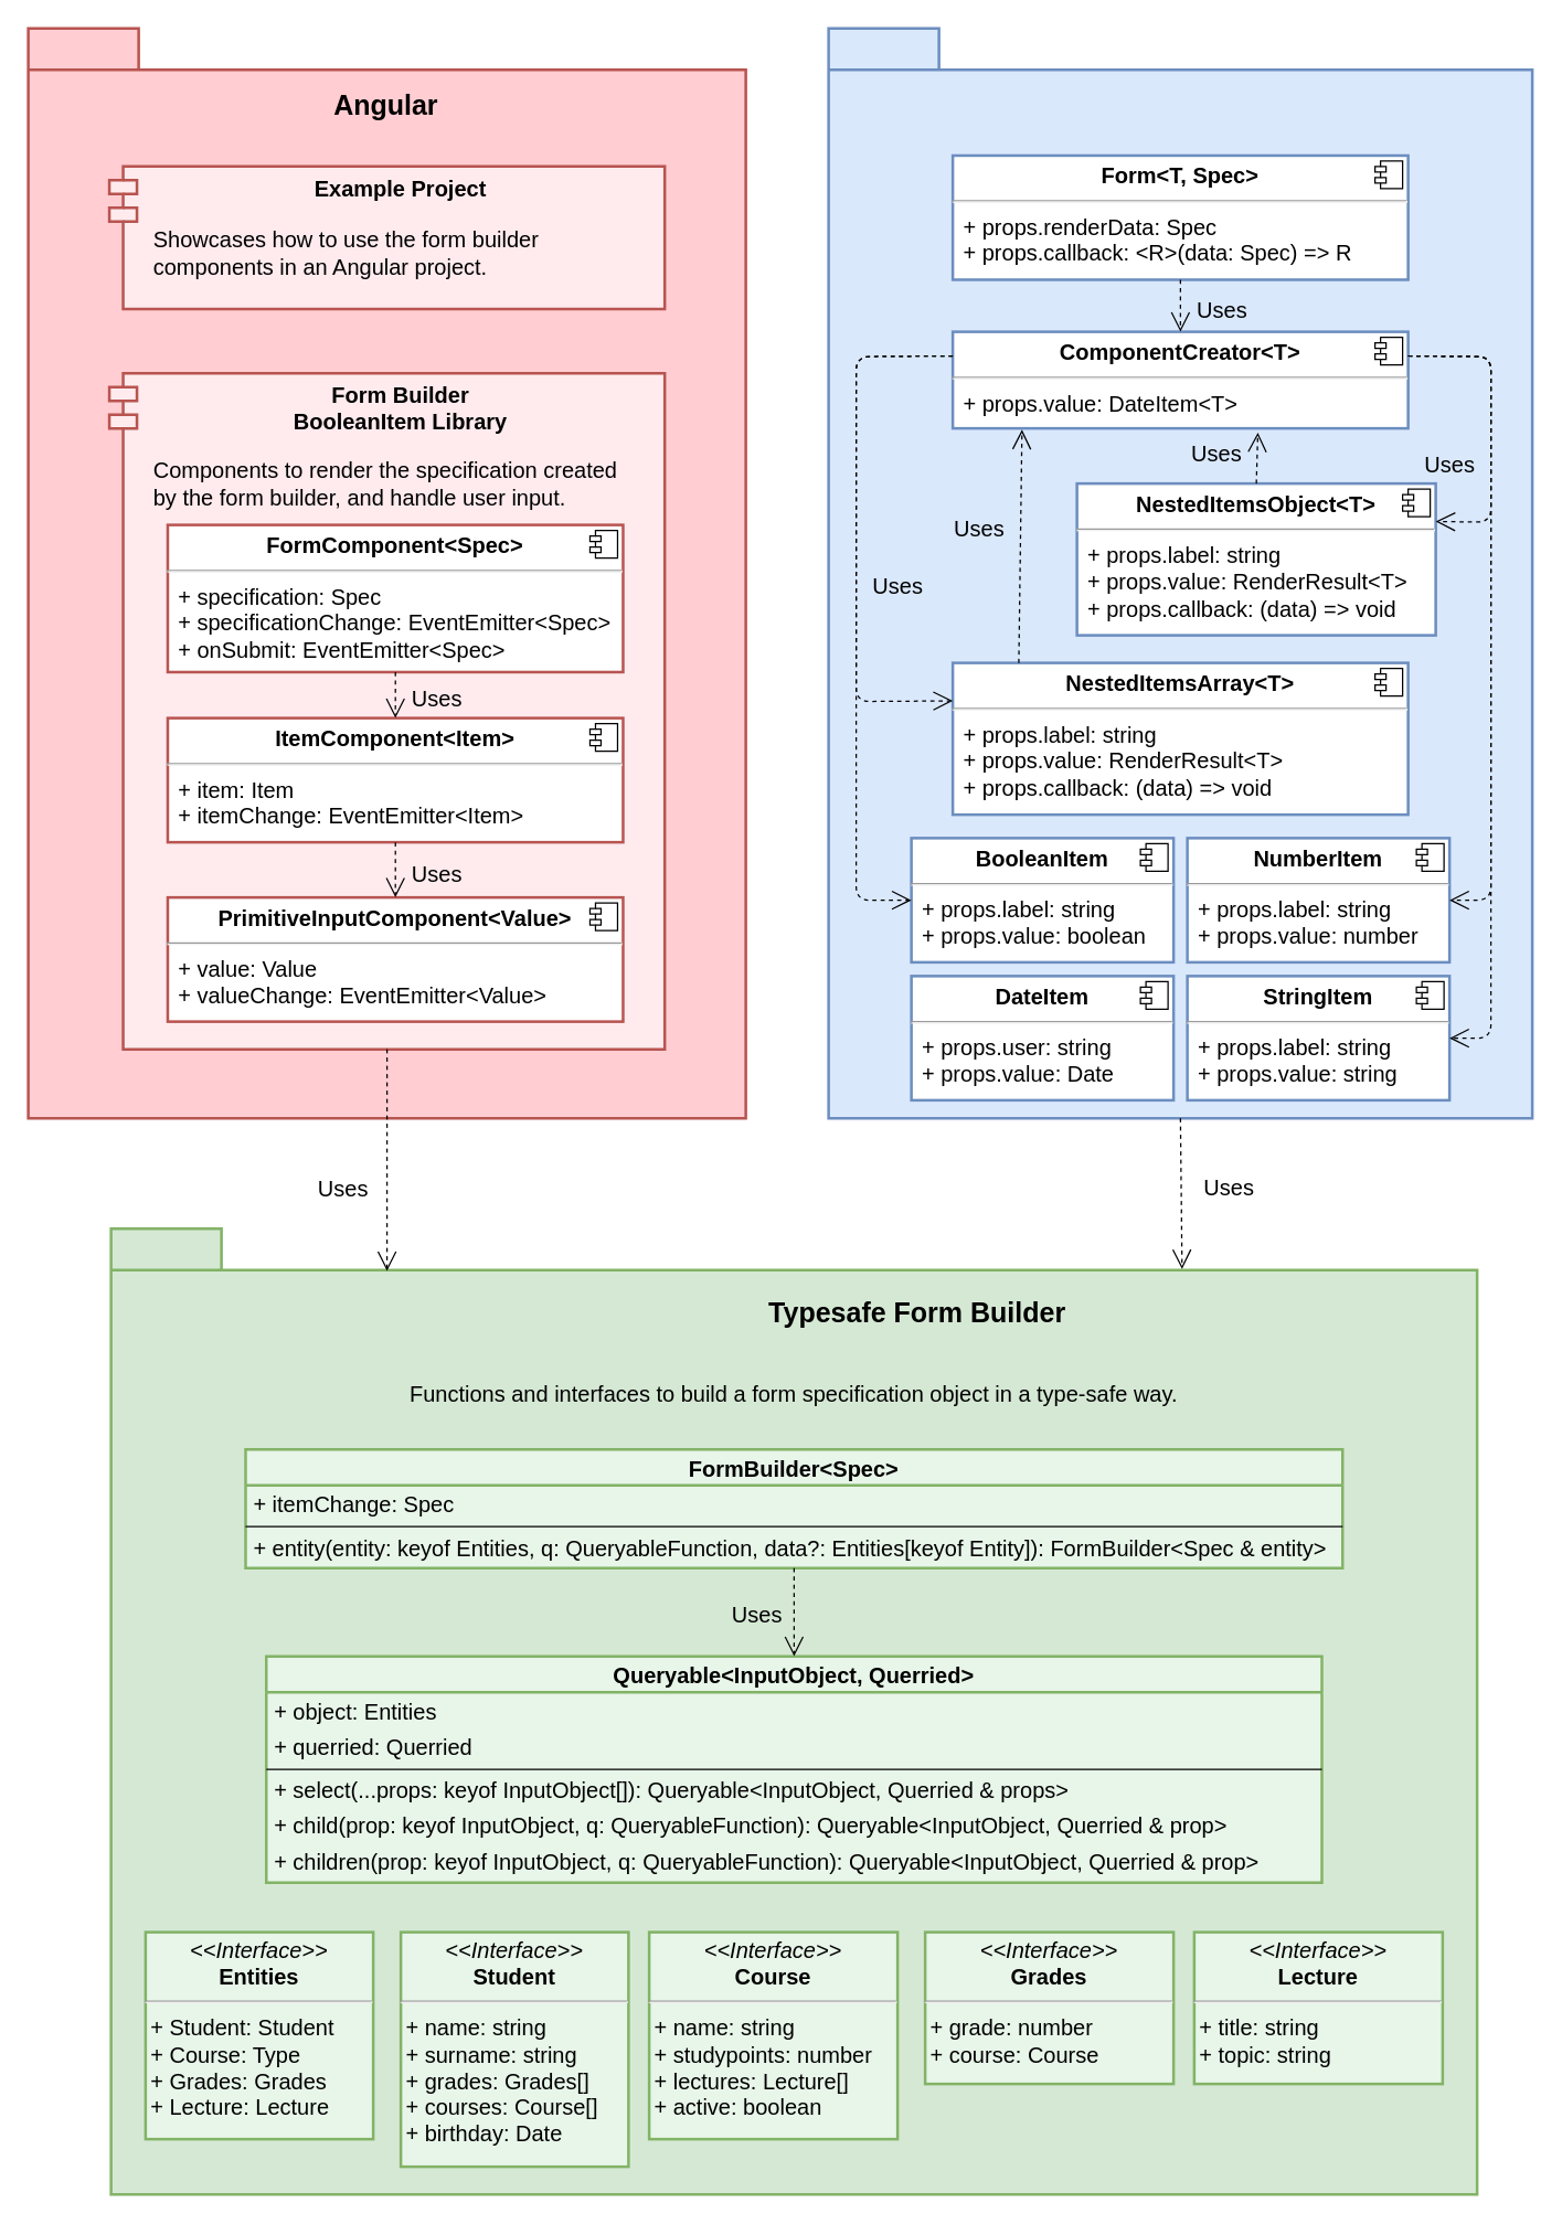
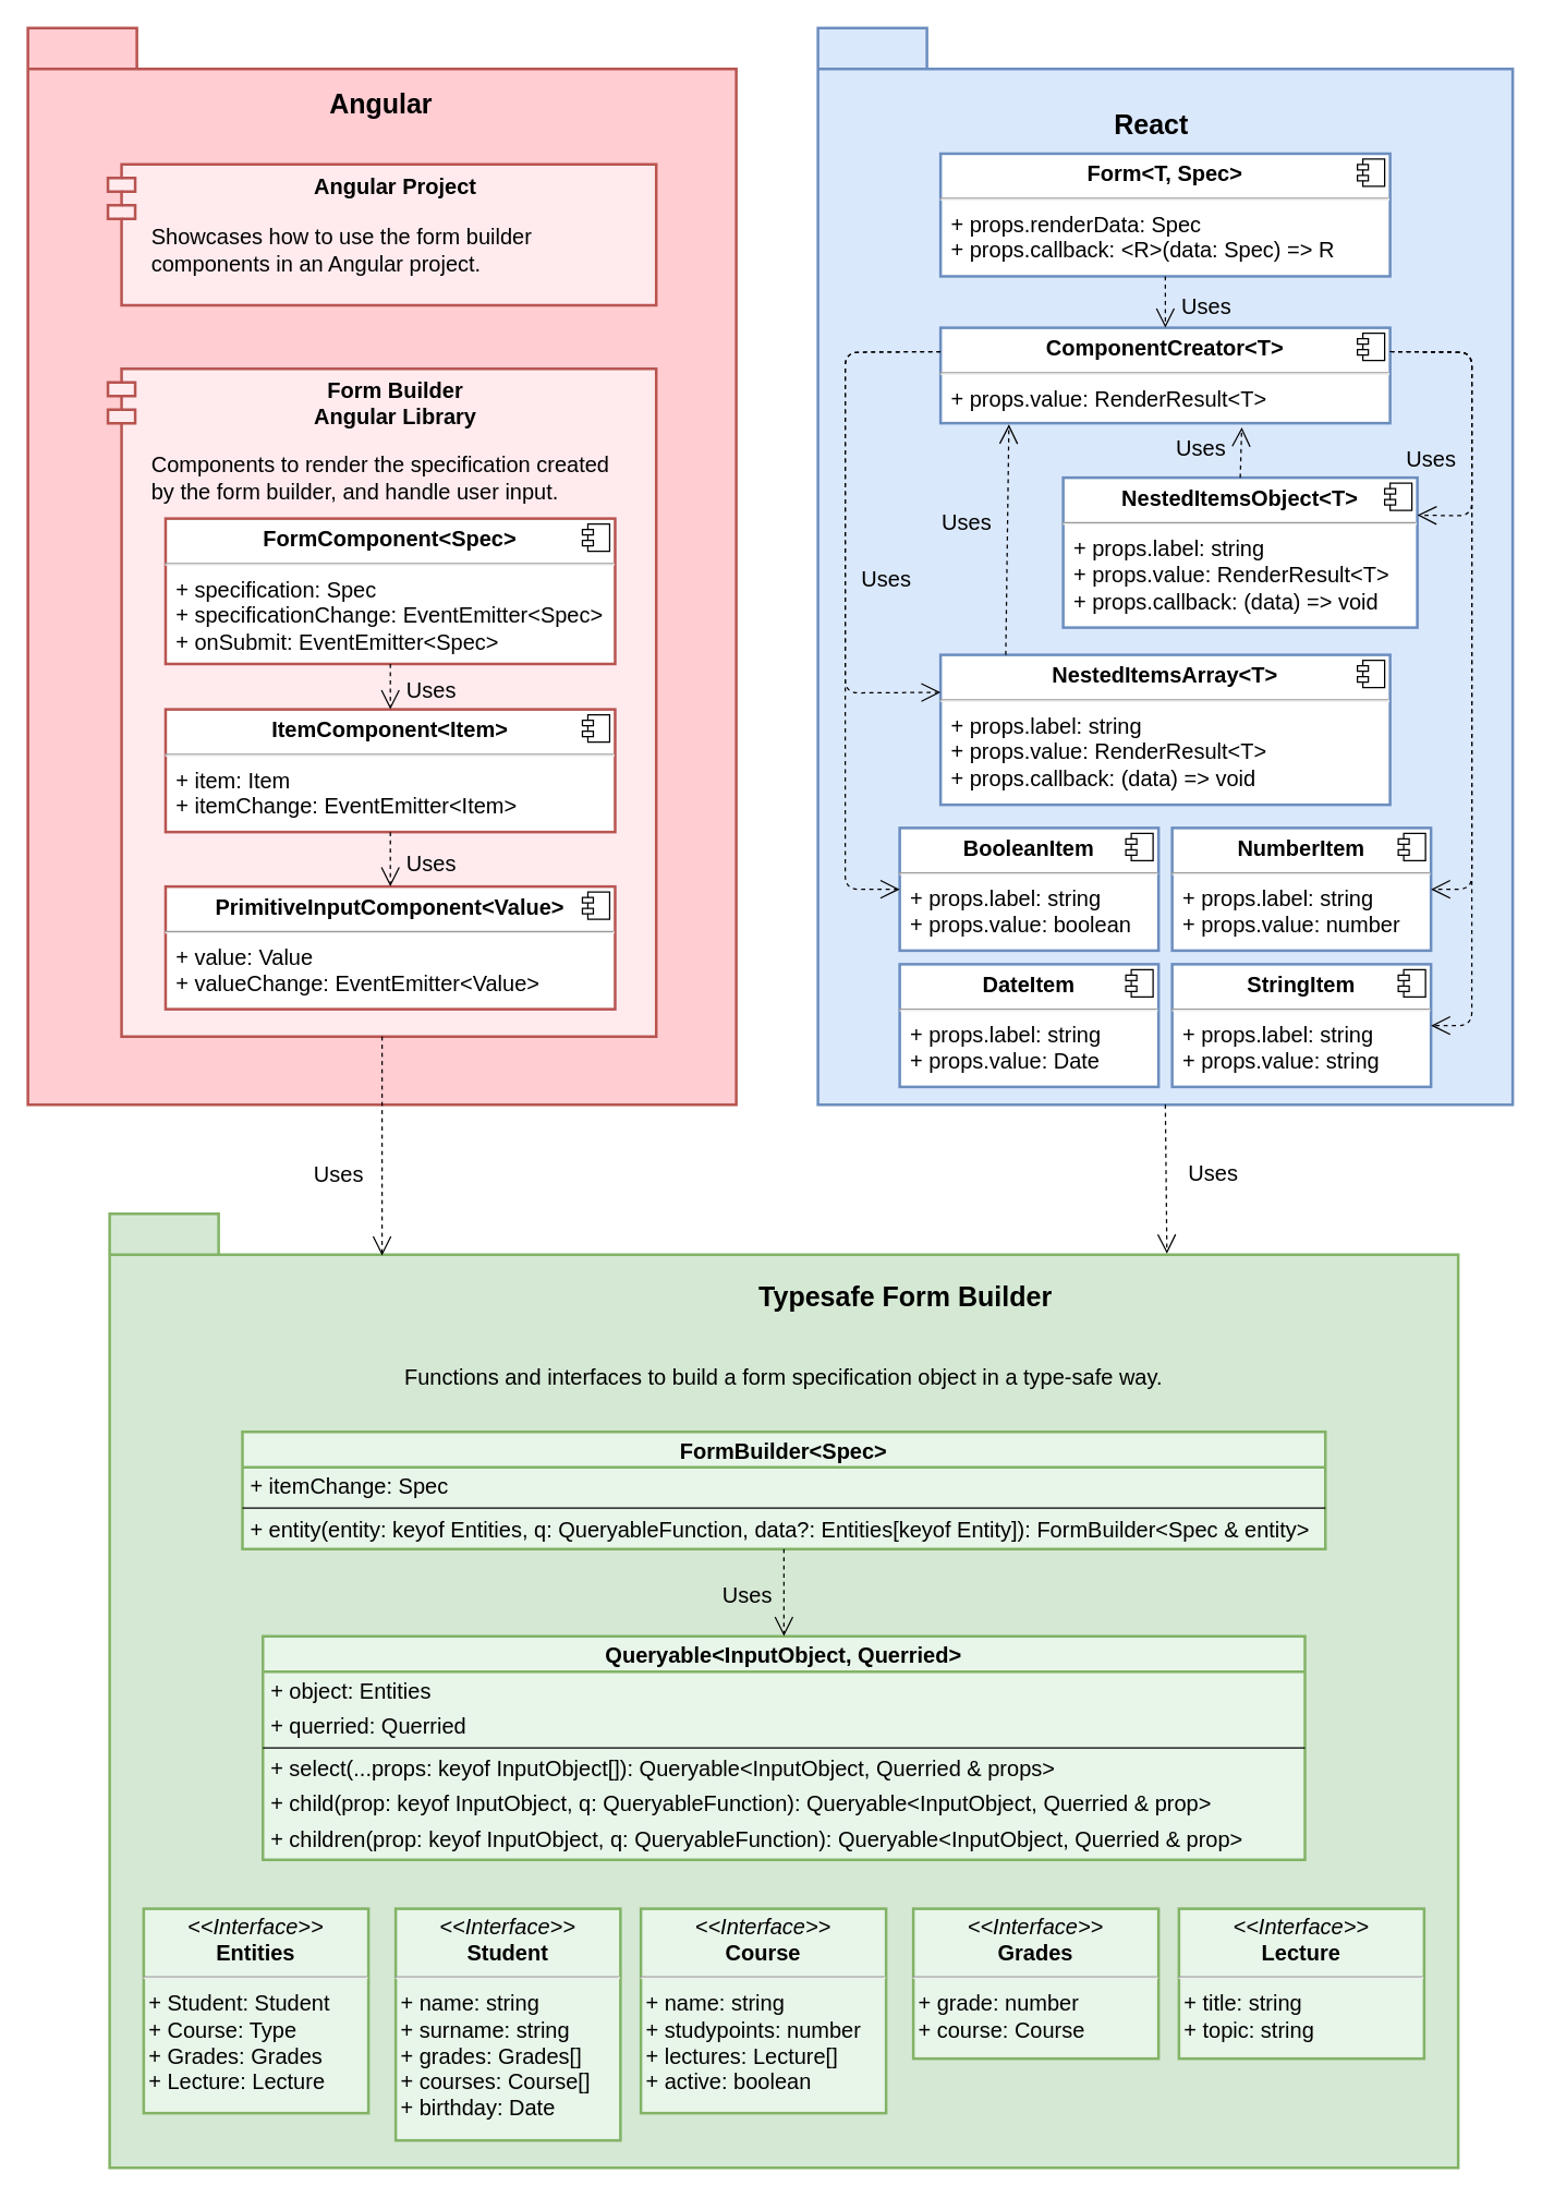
+ <mxCell id="17" value="React" style="text;html=1;strokeColor=none;fillColor=none;align=center;verticalAlign=middle;whiteSpace=wrap;rounded=0;fontSize=20;fontStyle=1" parent="16" vertex="1"><mxGeometry x="127.77" y="47.72" width="234.47" height="44.55" as="geometry" /></mxCell>
- <mxCell id="4" value="Example Project" style="shape=module;align=left;spacingLeft=20;align=center;verticalAlign=top;fontSize=16;strokeWidth=2;strokeColor=#B85450;fillColor=#FFEBEE;container=1;fontStyle=1;recursiveResize=0;" parent="2" vertex="1"><mxGeometry x="58.75" y="100" width="402.5" height="103.48" as="geometry" /></mxCell>
+ <mxCell id="4" value="Angular Project" style="shape=module;align=left;spacingLeft=20;align=center;verticalAlign=top;fontSize=16;strokeWidth=2;strokeColor=#B85450;fillColor=#FFEBEE;container=1;fontStyle=1;recursiveResize=0;" parent="2" vertex="1"><mxGeometry x="58.75" y="100" width="402.5" height="103.48" as="geometry" /></mxCell>
- <mxCell id="32" value="&lt;p style=&quot;margin: 6px 0px 0px ; text-align: center ; font-size: 16px&quot;&gt;&lt;b style=&quot;font-size: 16px&quot;&gt;ComponentCreator&amp;lt;T&amp;gt;&lt;/b&gt;&lt;/p&gt;&lt;hr style=&quot;font-size: 16px&quot;&gt;&lt;p style=&quot;margin: 0px 0px 0px 8px ; font-size: 16px&quot;&gt;+ props.value: DateItem&amp;lt;T&amp;gt;&lt;/p&gt;" style="align=left;overflow=fill;html=1;dropTarget=0;labelBackgroundColor=none;fontSize=16;fontColor=#000000;strokeWidth=2;fillColor=#FFFFFF;gradientColor=none;strokeColor=#6C8EBF;" vertex="1" parent="16"><mxGeometry x="90" y="220" width="330" height="70" as="geometry" /></mxCell>
+ <mxCell id="32" value="&lt;p style=&quot;margin: 6px 0px 0px ; text-align: center ; font-size: 16px&quot;&gt;&lt;b style=&quot;font-size: 16px&quot;&gt;ComponentCreator&amp;lt;T&amp;gt;&lt;/b&gt;&lt;/p&gt;&lt;hr style=&quot;font-size: 16px&quot;&gt;&lt;p style=&quot;margin: 0px 0px 0px 8px ; font-size: 16px&quot;&gt;+ props.value: RenderResult&amp;lt;T&amp;gt;&lt;/p&gt;" style="align=left;overflow=fill;html=1;dropTarget=0;labelBackgroundColor=none;fontSize=16;fontColor=#000000;strokeWidth=2;fillColor=#FFFFFF;gradientColor=none;strokeColor=#6C8EBF;" vertex="1" parent="16"><mxGeometry x="90" y="220" width="330" height="70" as="geometry" /></mxCell>
- <mxCell id="6" value="Form Builder &#10;BooleanItem Library" style="shape=module;align=left;spacingLeft=20;align=center;verticalAlign=top;fontSize=16;strokeWidth=2;strokeColor=#B85450;fillColor=#FFEBEE;fontStyle=1;container=1;recursiveResize=0;" parent="2" vertex="1"><mxGeometry x="58.75" y="250" width="402.5" height="490" as="geometry" /></mxCell>
+ <mxCell id="6" value="Form Builder &#10;Angular Library" style="shape=module;align=left;spacingLeft=20;align=center;verticalAlign=top;fontSize=16;strokeWidth=2;strokeColor=#B85450;fillColor=#FFEBEE;fontStyle=1;container=1;recursiveResize=0;" parent="2" vertex="1"><mxGeometry x="58.75" y="250" width="402.5" height="490" as="geometry" /></mxCell>
- <mxCell id="26" value="&lt;p style=&quot;margin: 6px 0px 0px ; text-align: center ; font-size: 16px&quot;&gt;&lt;b style=&quot;font-size: 16px&quot;&gt;DateItem&lt;/b&gt;&lt;/p&gt;&lt;hr style=&quot;font-size: 16px&quot;&gt;&lt;p style=&quot;margin: 0px 0px 0px 8px ; font-size: 16px&quot;&gt;+ props.user: string&lt;/p&gt;&lt;p style=&quot;margin: 0px 0px 0px 8px ; font-size: 16px&quot;&gt;+ props.value: Date&lt;/p&gt;" style="align=left;overflow=fill;html=1;dropTarget=0;labelBackgroundColor=none;fontSize=16;fontColor=#000000;strokeWidth=2;fillColor=#FFFFFF;gradientColor=none;strokeColor=#6C8EBF;" vertex="1" parent="16"><mxGeometry x="60" y="687" width="190" height="90" as="geometry" /></mxCell>
+ <mxCell id="26" value="&lt;p style=&quot;margin: 6px 0px 0px ; text-align: center ; font-size: 16px&quot;&gt;&lt;b style=&quot;font-size: 16px&quot;&gt;DateItem&lt;/b&gt;&lt;/p&gt;&lt;hr style=&quot;font-size: 16px&quot;&gt;&lt;p style=&quot;margin: 0px 0px 0px 8px ; font-size: 16px&quot;&gt;+ props.label: string&lt;/p&gt;&lt;p style=&quot;margin: 0px 0px 0px 8px ; font-size: 16px&quot;&gt;+ props.value: Date&lt;/p&gt;" style="align=left;overflow=fill;html=1;dropTarget=0;labelBackgroundColor=none;fontSize=16;fontColor=#000000;strokeWidth=2;fillColor=#FFFFFF;gradientColor=none;strokeColor=#6C8EBF;" vertex="1" parent="16"><mxGeometry x="60" y="687" width="190" height="90" as="geometry" /></mxCell>
